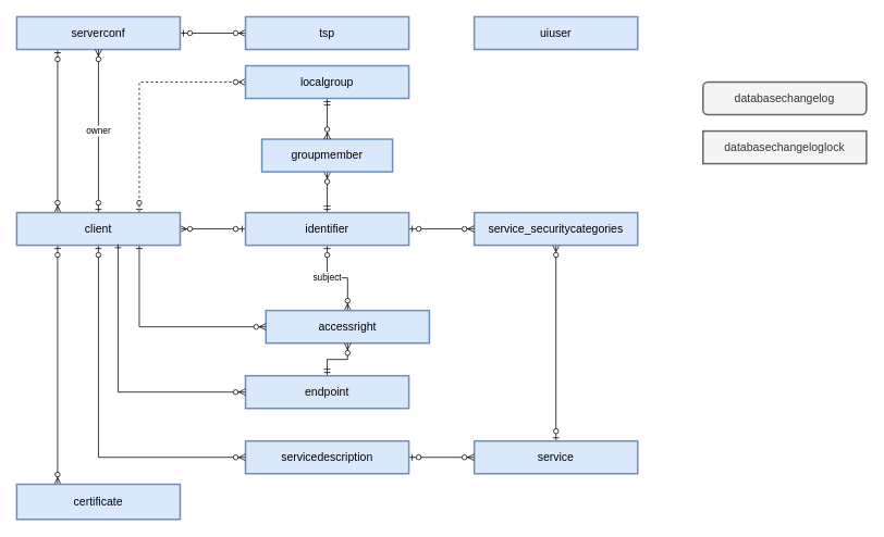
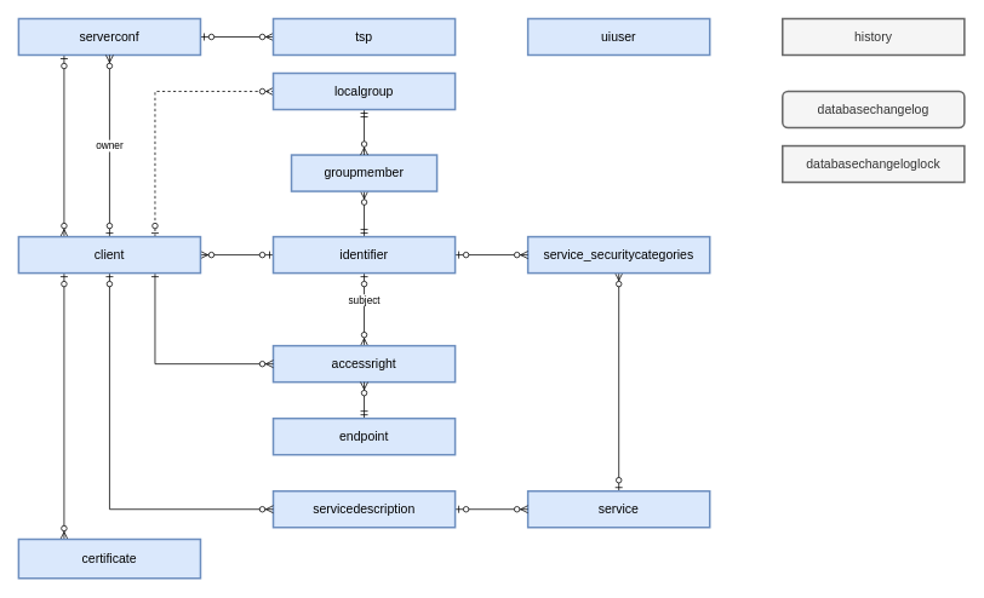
+ <mxCell id="16" value="history&lt;br&gt;" style="strokeWidth=2;whiteSpace=wrap;html=1;align=center;fontSize=14;fillColor=#f5f5f5;strokeColor=#666666;fontColor=#333333;" parent="1" vertex="1"><mxGeometry x="860" y="20" width="200" height="40" as="geometry" /></mxCell>
- <mxCell id="13" value="accessright&lt;br&gt;" style="strokeWidth=2;whiteSpace=wrap;html=1;align=center;fontSize=14;fillColor=#dae8fc;strokeColor=#6c8ebf;" parent="1" vertex="1"><mxGeometry x="325" y="380" width="200" height="40" as="geometry" /></mxCell>
+ <mxCell id="13" value="accessright&lt;br&gt;" style="strokeWidth=2;whiteSpace=wrap;html=1;align=center;fontSize=14;fillColor=#dae8fc;strokeColor=#6c8ebf;" parent="1" vertex="1"><mxGeometry x="300" y="380" width="200" height="40" as="geometry" /></mxCell>
- <mxCell id="33" value="" style="edgeStyle=orthogonalEdgeStyle;rounded=0;orthogonalLoop=1;jettySize=auto;html=1;exitX=0.62;exitY=0.975;exitDx=0;exitDy=0;entryX=0;entryY=0.5;entryDx=0;entryDy=0;startArrow=ERone;startFill=0;endArrow=ERzeroToMany;endFill=1;exitPerimeter=0;" edge="1" parent="1" source="27" target="32"><mxGeometry x="-0.392" relative="1" as="geometry"><mxPoint as="offset" /><mxPoint x="180" y="310" as="sourcePoint" /><mxPoint x="310" y="410" as="targetPoint" /></mxGeometry></mxCell>
